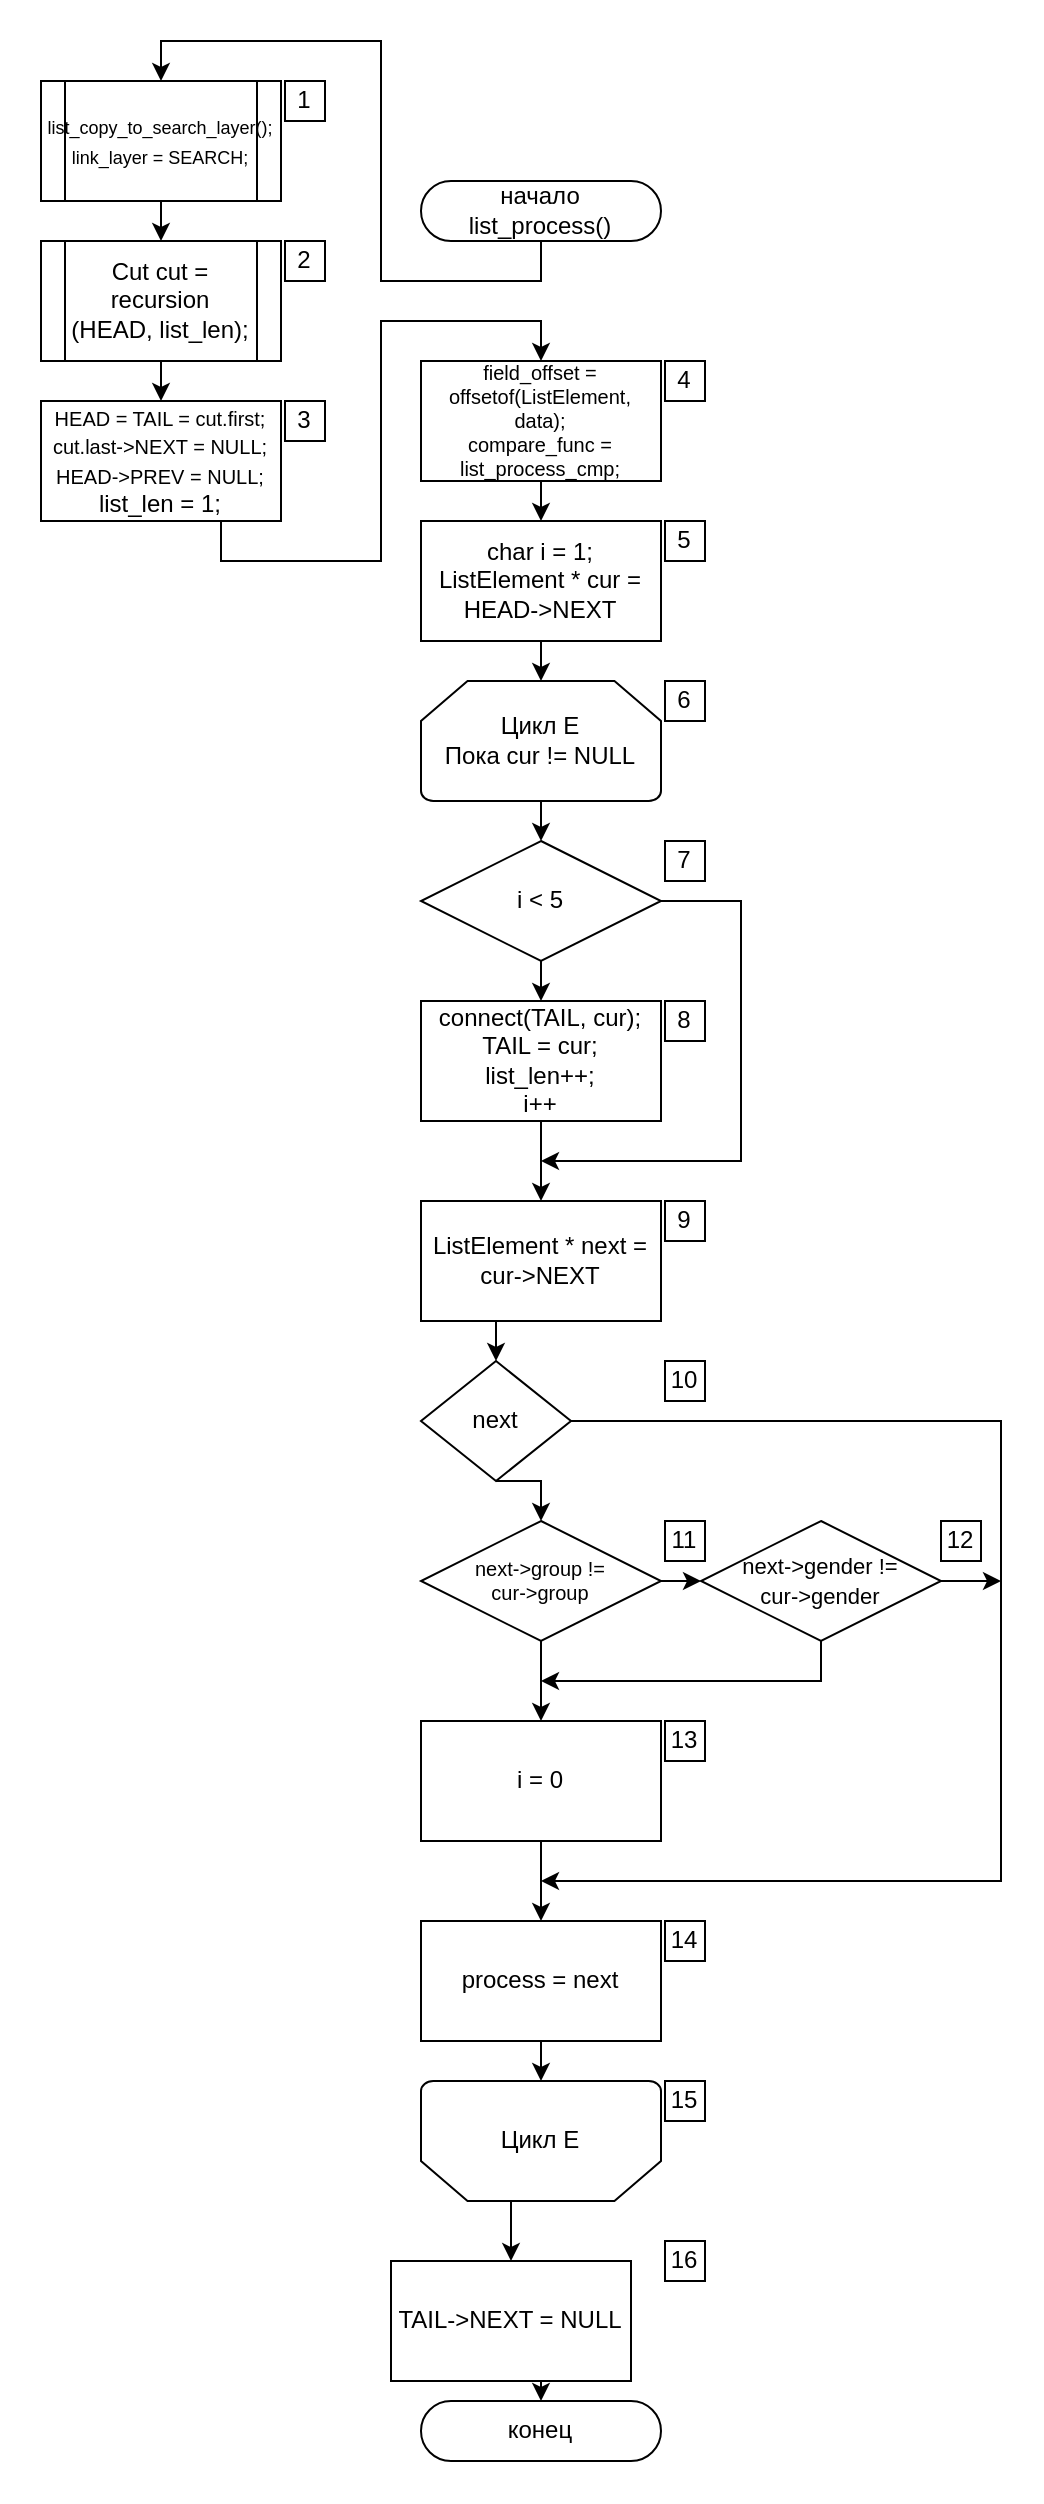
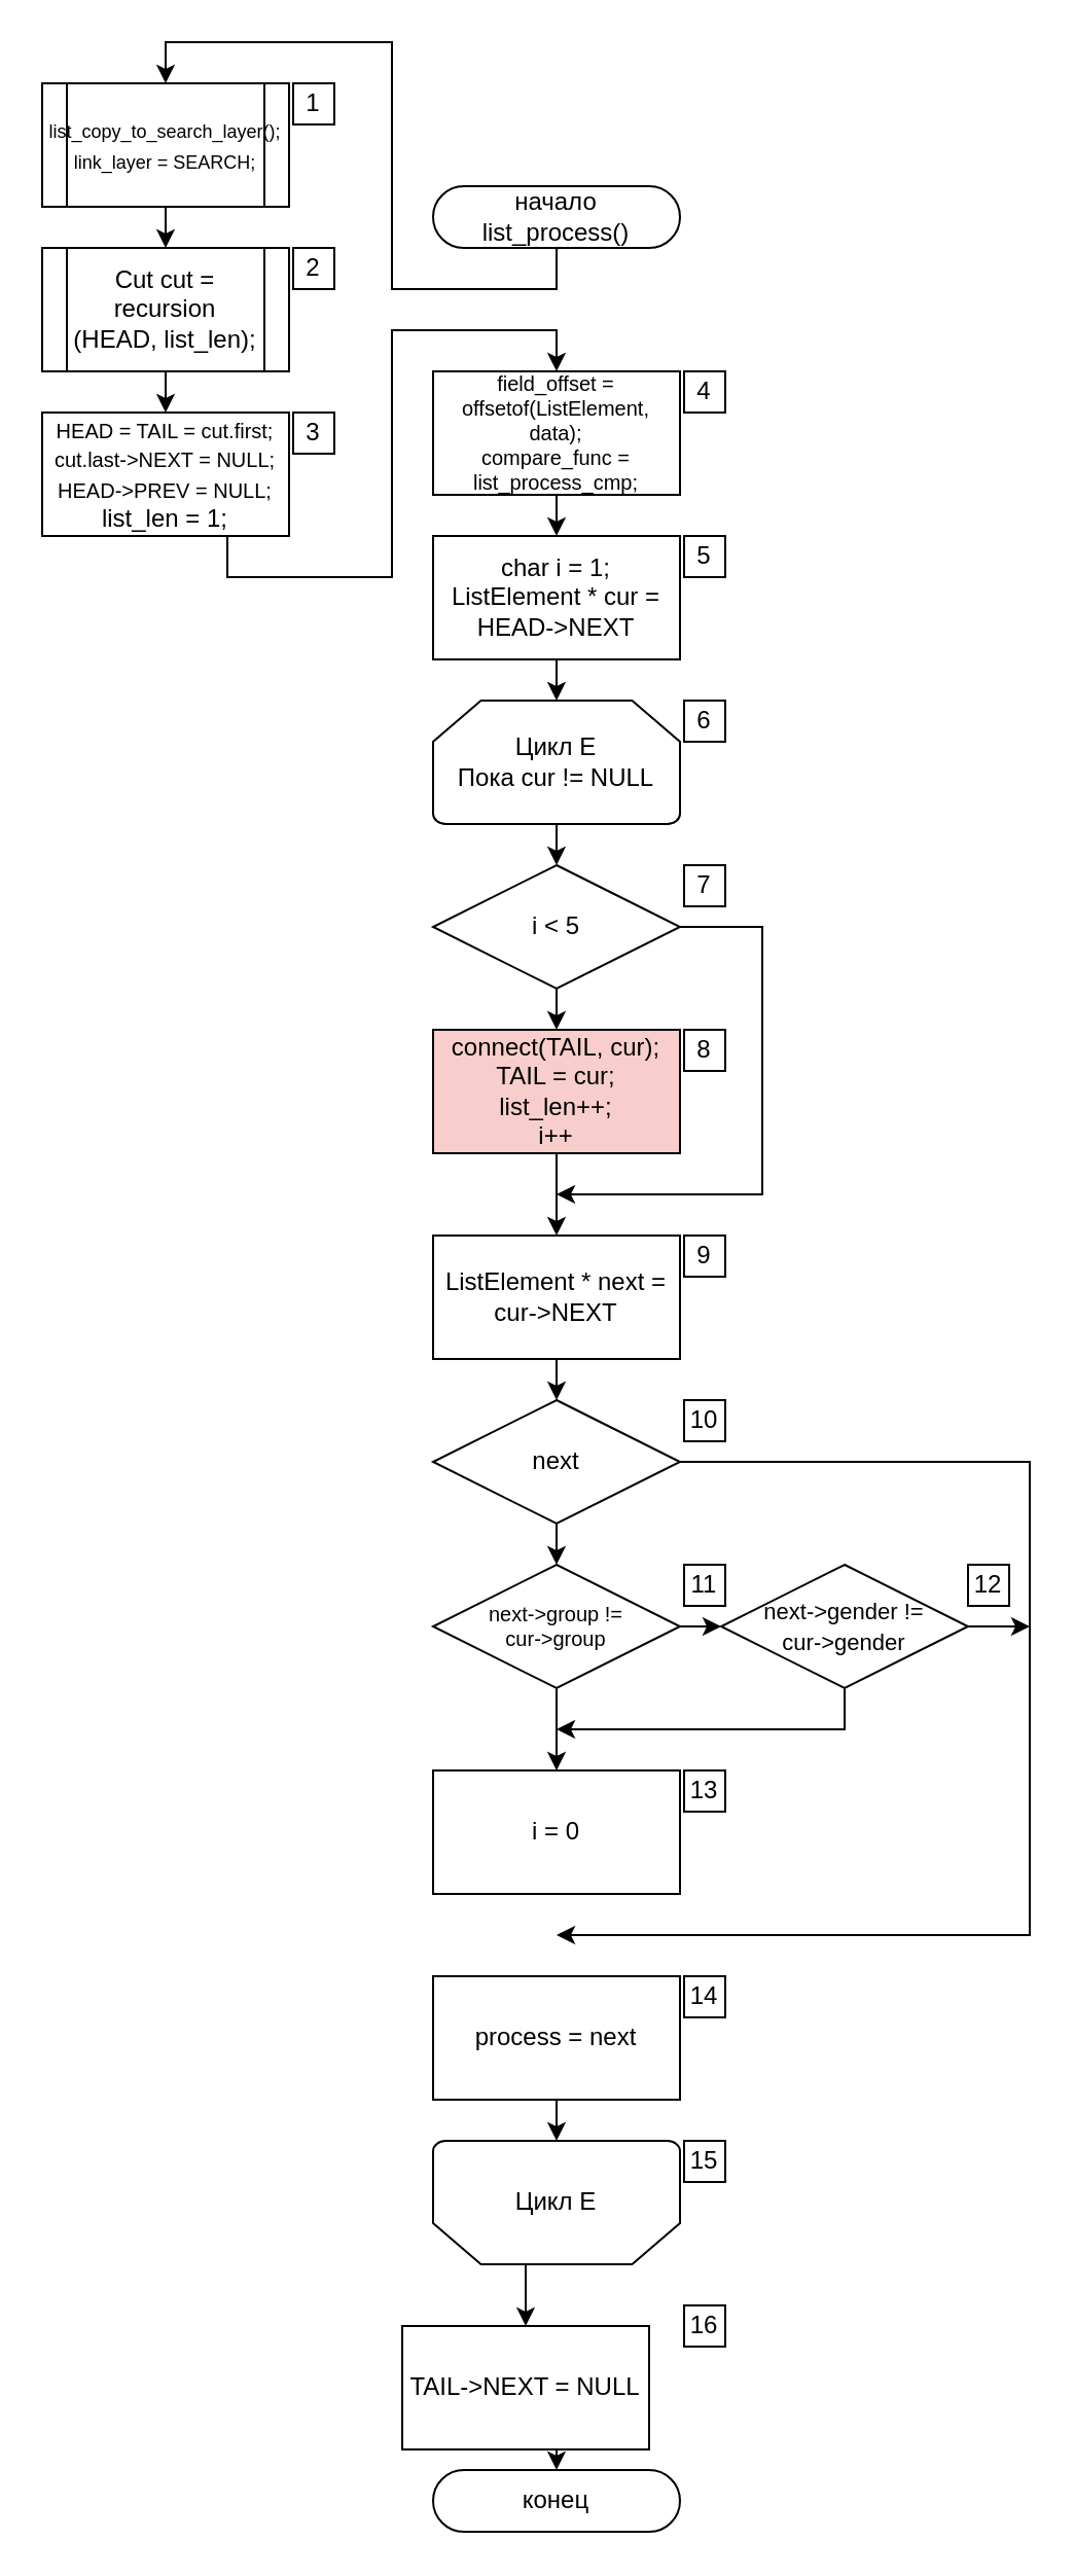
- <mxCell id="19" value="connect(TAIL, cur);&lt;br&gt;TAIL = cur;&lt;br&gt;list_len++;&lt;br&gt;i++" style="rounded=0;whiteSpace=wrap;html=1;" parent="1" vertex="1"><mxGeometry y="500" width="120" height="60" as="geometry" x="210" /></mxCell>
+ <mxCell id="19" value="connect(TAIL, cur);&lt;br&gt;TAIL = cur;&lt;br&gt;list_len++;&lt;br&gt;i++" style="rounded=0;whiteSpace=wrap;html=1;fillColor=#f8cecc;" parent="1" vertex="1"><mxGeometry y="500" width="120" height="60" as="geometry" x="210" /></mxCell>
- <mxCell id="12" value="next" style="rhombus;whiteSpace=wrap;html=1;rounded=0;" parent="1" vertex="1"><mxGeometry x="210" y="680" width="75" height="60" as="geometry" /></mxCell>
+ <mxCell id="12" value="next" style="rhombus;whiteSpace=wrap;html=1;rounded=0;" parent="1" vertex="1"><mxGeometry y="680" width="120" height="60" as="geometry" x="210" /></mxCell>
- <mxCell id="14" style="edgeStyle=orthogonalEdgeStyle;rounded=0;orthogonalLoop=1;jettySize=auto;html=1;exitX=0.5;exitY=1;exitDx=0;exitDy=0;entryX=0.5;entryY=0;entryDx=0;entryDy=0;" parent="1" source="13" target="9" edge="1"><mxGeometry relative="1" as="geometry" /></mxCell>
